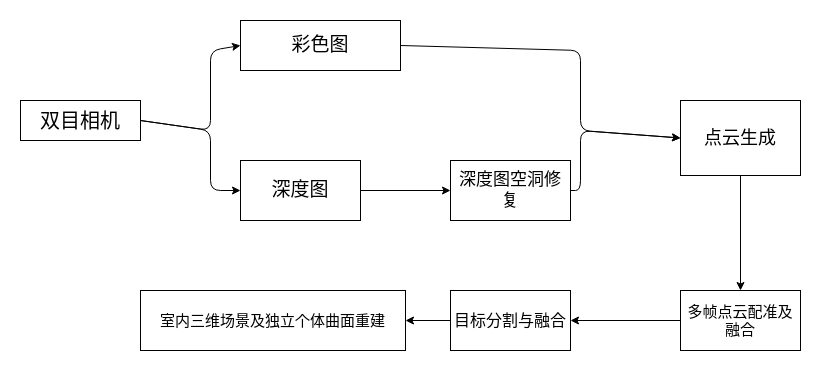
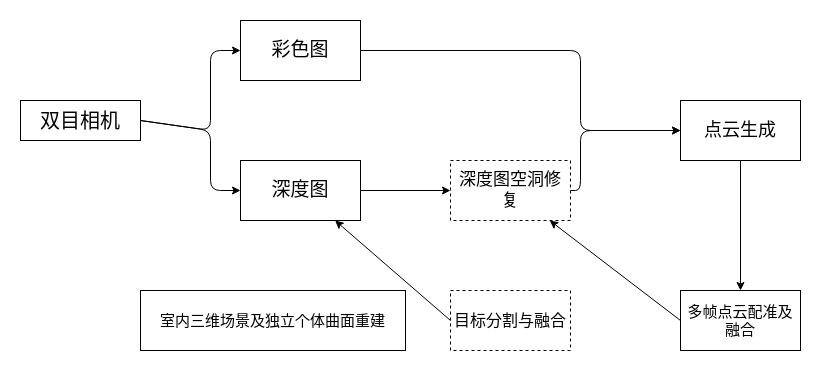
- <mxCell id="4" value="彩色图" style="rounded=0;whiteSpace=wrap;fontSize=19;" vertex="1" parent="1"><mxGeometry x="240" y="20" width="160" height="50" as="geometry" /></mxCell>
+ <mxCell id="4" value="彩色图" style="rounded=0;whiteSpace=wrap;fontSize=19;" vertex="1" parent="1"><mxGeometry x="240" y="20" width="120" height="60" as="geometry" /></mxCell>
- <mxCell id="9" value="点云生成" style="rounded=0;whiteSpace=wrap;fontSize=18;" vertex="1" parent="1"><mxGeometry x="680" y="100" width="120" height="75" as="geometry" /></mxCell>
+ <mxCell id="9" value="点云生成" style="rounded=0;whiteSpace=wrap;fontSize=18;" vertex="1" parent="1"><mxGeometry x="680" y="100" width="120" height="60" as="geometry" /></mxCell>
- <mxCell id="7" value="深度图空洞修复" style="rounded=0;whiteSpace=wrap;fontSize=17;" vertex="1" parent="1"><mxGeometry x="450" y="160" width="120" height="60" as="geometry" /></mxCell>
+ <mxCell id="7" value="深度图空洞修复" style="rounded=0;whiteSpace=wrap;fontSize=17;dashed=1;" vertex="1" parent="1"><mxGeometry x="450" y="160" width="120" height="60" as="geometry" /></mxCell>
- <mxCell id="17" value="" style="endArrow=classic;entryX=1;entryY=0.5;entryDx=0;entryDy=0;exitX=0;exitY=0.5;exitDx=0;exitDy=0;" edge="1" parent="1" source="14" target="16"><mxGeometry width="50" height="50" relative="1" as="geometry"><mxPoint x="690" y="330" as="sourcePoint" /><mxPoint x="580" y="330" as="targetPoint" /></mxGeometry></mxCell>
+ <mxCell id="17" value="" style="endArrow=classic;exitX=0;exitY=0.5;exitDx=0;exitDy=0;" edge="1" parent="1" source="14" target="5"><mxGeometry width="50" height="50" relative="1" as="geometry"><mxPoint x="690" y="330" as="sourcePoint" /><mxPoint x="580" y="330" as="targetPoint" /></mxGeometry></mxCell>
- <mxCell id="14" value="目标分割与融合" style="rounded=0;whiteSpace=wrap;fontSize=16;" vertex="1" parent="1"><mxGeometry x="450" y="290" width="120" height="60" as="geometry" /></mxCell>
+ <mxCell id="14" value="目标分割与融合" style="rounded=0;whiteSpace=wrap;fontSize=16;dashed=1;" vertex="1" parent="1"><mxGeometry x="450" y="290" width="120" height="60" as="geometry" /></mxCell>
- <mxCell id="15" value="" style="endArrow=classic;entryX=1;entryY=0.5;entryDx=0;entryDy=0;exitX=0;exitY=0.5;exitDx=0;exitDy=0;" edge="1" parent="1" source="12" target="14"><mxGeometry width="50" height="50" relative="1" as="geometry"><mxPoint x="750" y="170" as="sourcePoint" /><mxPoint x="750" y="300" as="targetPoint" /></mxGeometry></mxCell>
+ <mxCell id="15" value="" style="endArrow=classic;exitX=0;exitY=0.5;exitDx=0;exitDy=0;" edge="1" parent="1" source="12" target="7"><mxGeometry width="50" height="50" relative="1" as="geometry"><mxPoint x="750" y="170" as="sourcePoint" /><mxPoint x="750" y="300" as="targetPoint" /></mxGeometry></mxCell>
